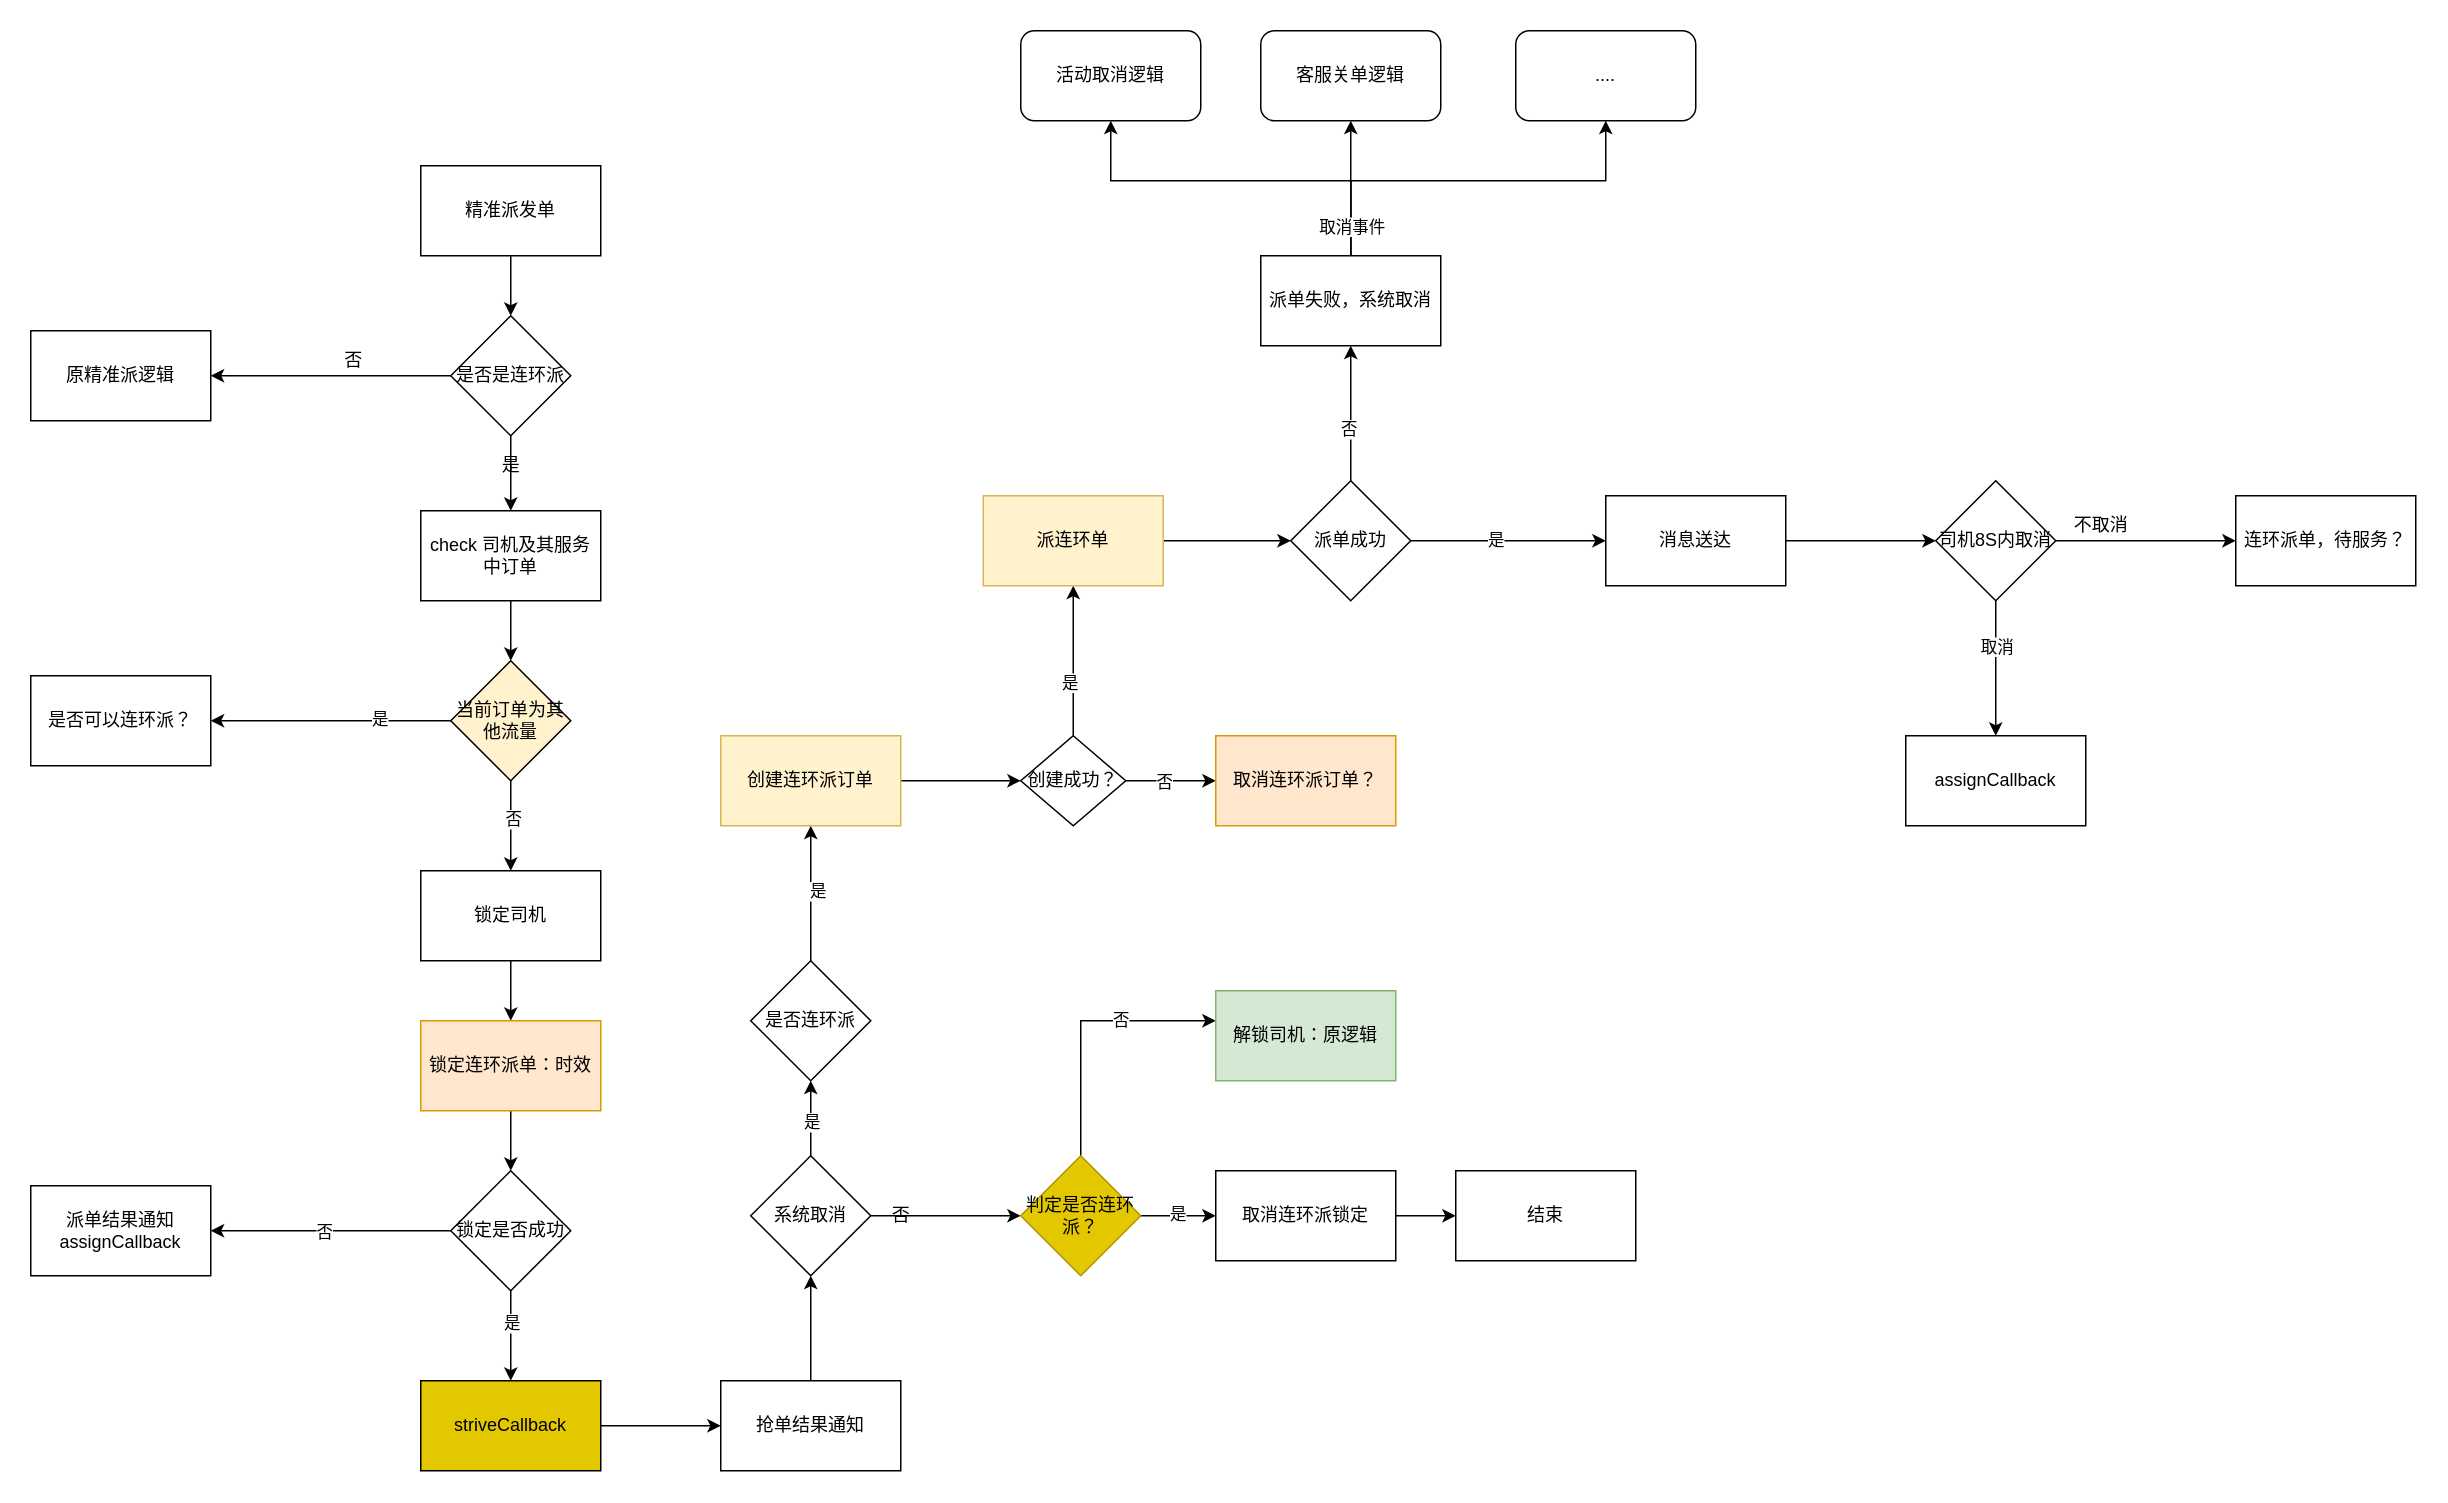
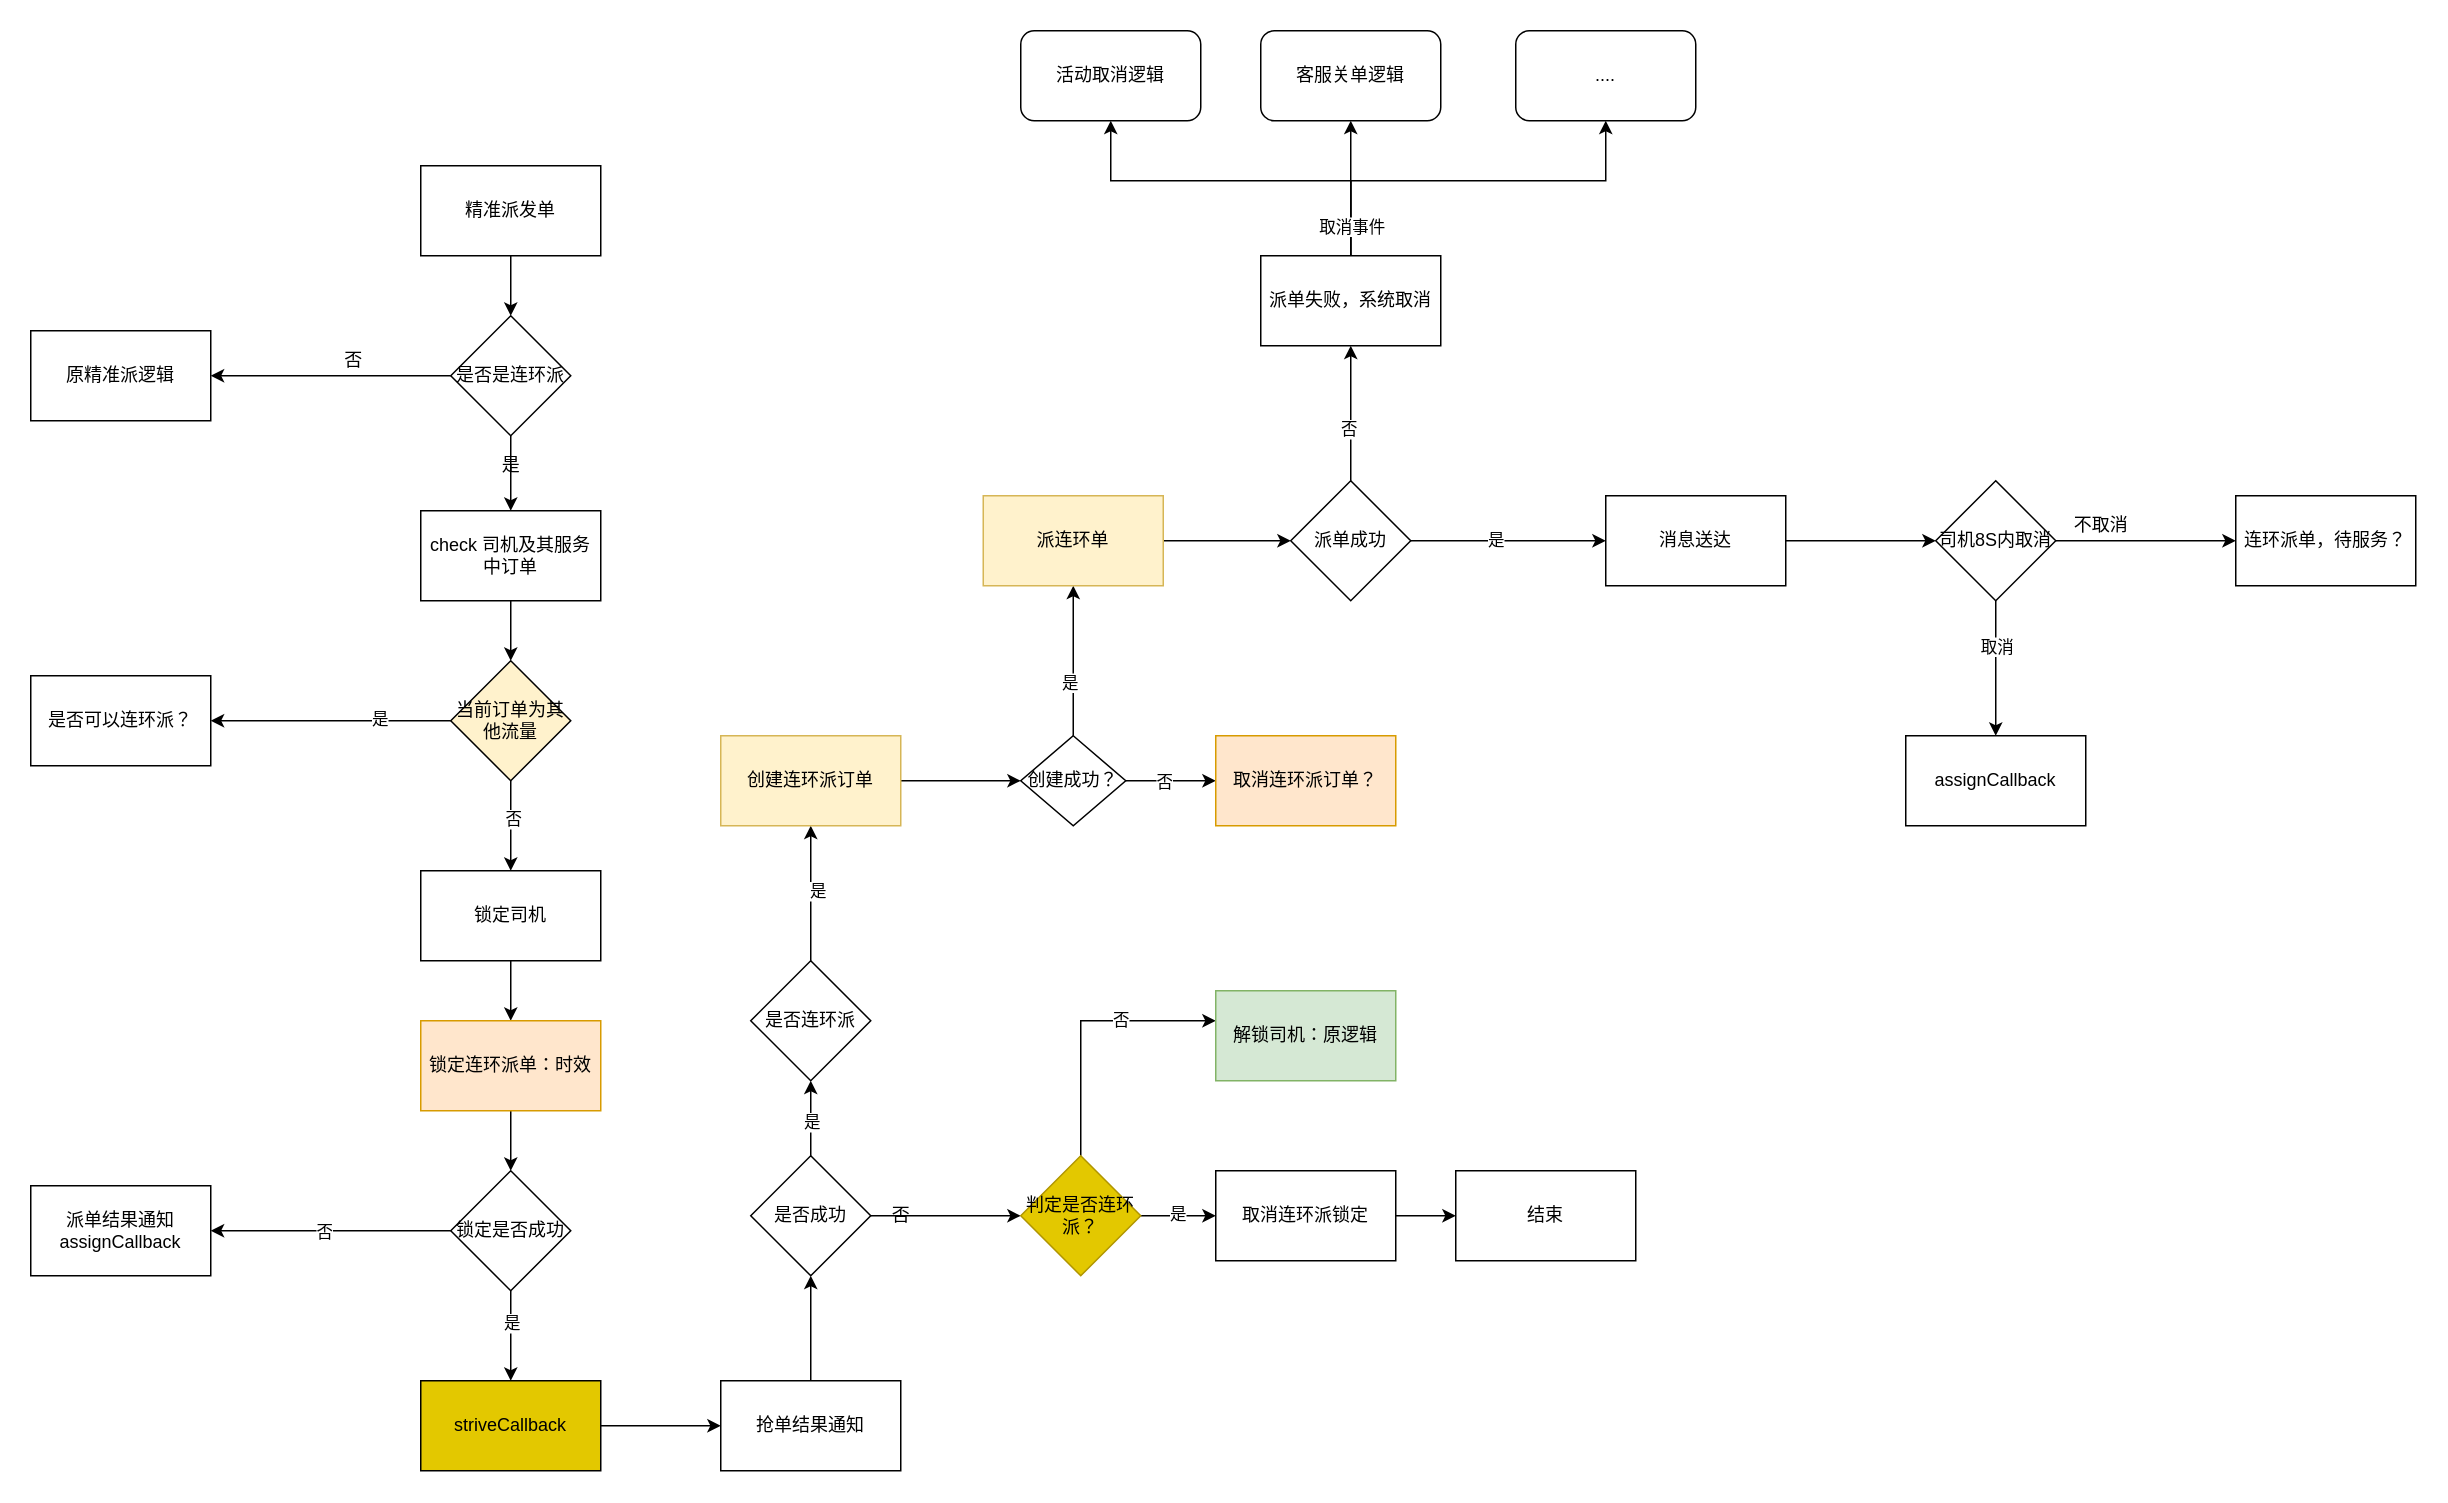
- <mxCell id="35" value="系统取消" style="rhombus;whiteSpace=wrap;html=1;" vertex="1" parent="1"><mxGeometry x="500" y="770" width="80" height="80" as="geometry" /></mxCell>
+ <mxCell id="35" value="是否成功" style="rhombus;whiteSpace=wrap;html=1;" vertex="1" parent="1"><mxGeometry x="500" y="770" width="80" height="80" as="geometry" /></mxCell>
